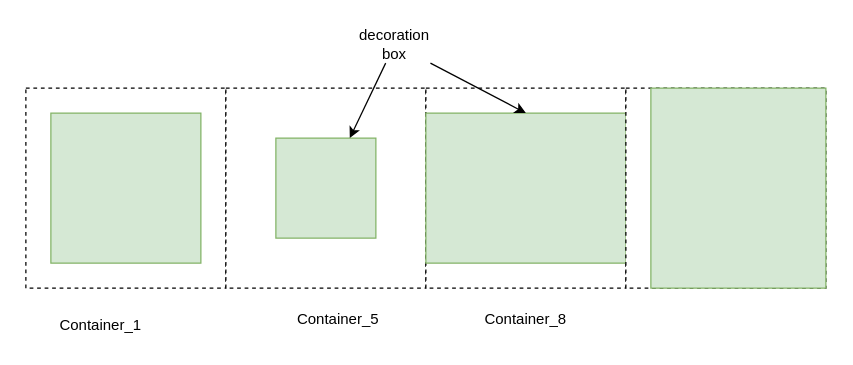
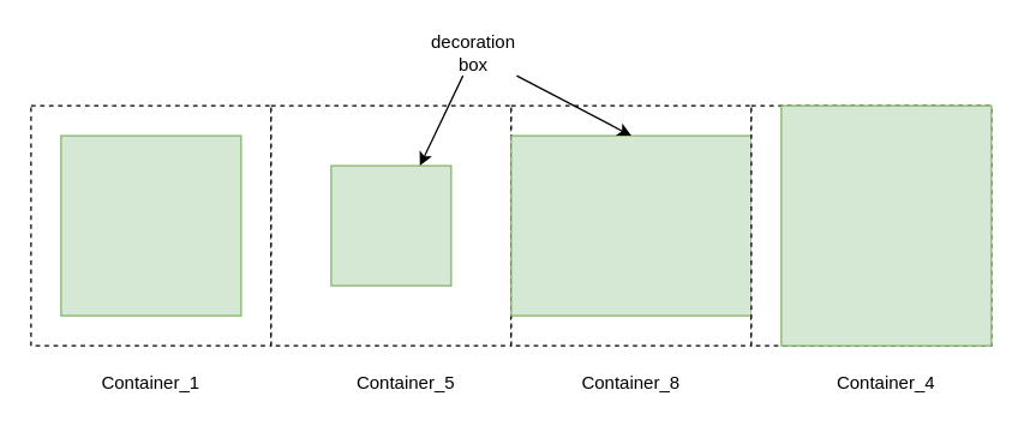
+ <mxCell id="13" value="Container_4" style="text;html=1;strokeColor=none;fillColor=none;align=center;verticalAlign=middle;whiteSpace=wrap;rounded=0;" vertex="1" parent="1"><mxGeometry x="560" y="240" width="60" height="30" as="geometry" /></mxCell>
- <mxCell id="4" value="Container_1" style="text;html=1;strokeColor=none;fillColor=none;align=center;verticalAlign=middle;whiteSpace=wrap;rounded=0;" vertex="1" parent="1"><mxGeometry x="50" y="245" width="60" height="30" as="geometry" /></mxCell>
+ <mxCell id="4" value="Container_1" style="text;html=1;strokeColor=none;fillColor=none;align=center;verticalAlign=middle;whiteSpace=wrap;rounded=0;" vertex="1" parent="1"><mxGeometry x="70" y="240" width="60" height="30" as="geometry" /></mxCell>
